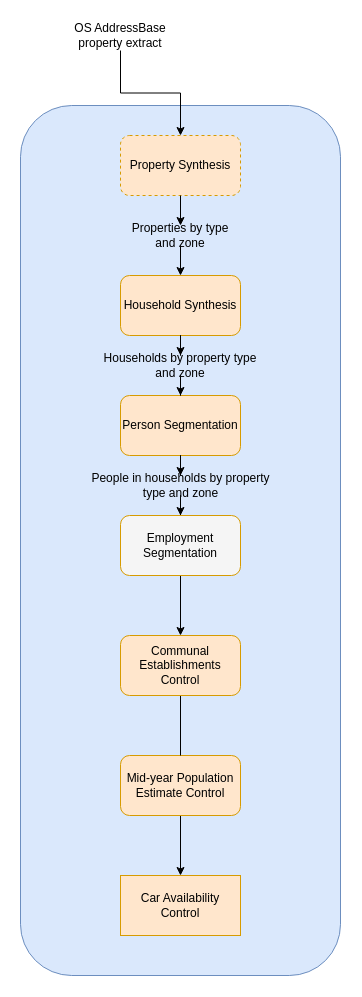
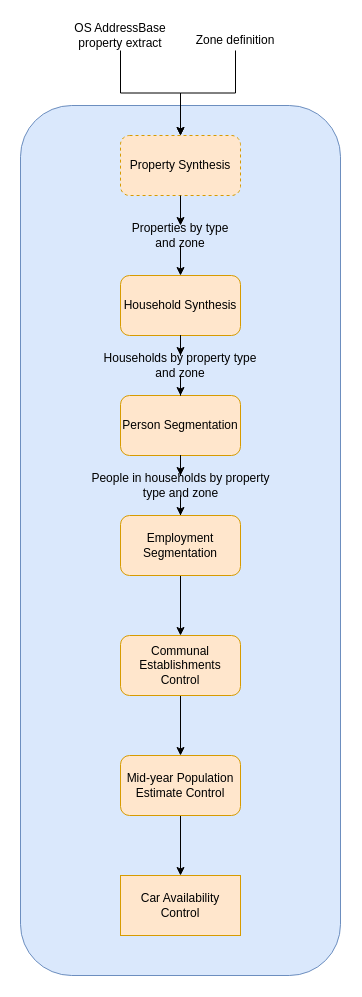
+ <mxCell id="6" value="Zone definition" style="text;html=1;strokeColor=none;fillColor=none;align=center;verticalAlign=middle;whiteSpace=wrap;rounded=0;" parent="1" vertex="1"><mxGeometry x="190" y="30" width="90" height="20" as="geometry" /></mxCell>
+ <mxCell id="5" value="" style="edgeStyle=orthogonalEdgeStyle;rounded=0;orthogonalLoop=1;jettySize=auto;html=1;" parent="1" source="6" target="12" edge="1"><mxGeometry relative="1" as="geometry" /></mxCell>
- <mxCell id="19" value="Employment Segmentation" style="rounded=1;whiteSpace=wrap;html=1;fillColor=#f5f5f5;strokeColor=#d79b00;" parent="1" vertex="1"><mxGeometry x="120" y="515" width="120" height="60" as="geometry" /></mxCell>
+ <mxCell id="19" value="Employment Segmentation" style="rounded=1;whiteSpace=wrap;html=1;fillColor=#ffe6cc;strokeColor=#d79b00;" parent="1" vertex="1"><mxGeometry x="120" y="515" width="120" height="60" as="geometry" /></mxCell>
- <mxCell id="16" value="" style="edgeStyle=orthogonalEdgeStyle;rounded=0;orthogonalLoop=1;jettySize=auto;html=1;endArrow=none;" parent="1" source="17" target="15" edge="1"><mxGeometry relative="1" as="geometry" /></mxCell>
+ <mxCell id="16" value="" style="edgeStyle=orthogonalEdgeStyle;rounded=0;orthogonalLoop=1;jettySize=auto;html=1;" parent="1" source="17" target="15" edge="1"><mxGeometry relative="1" as="geometry" /></mxCell>
